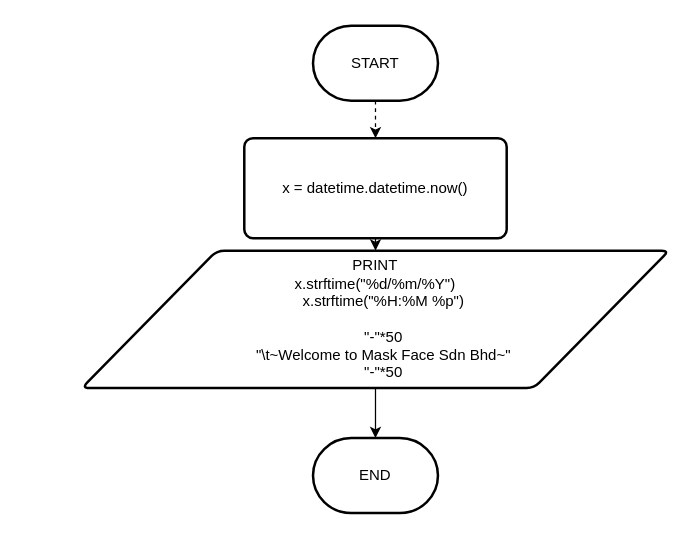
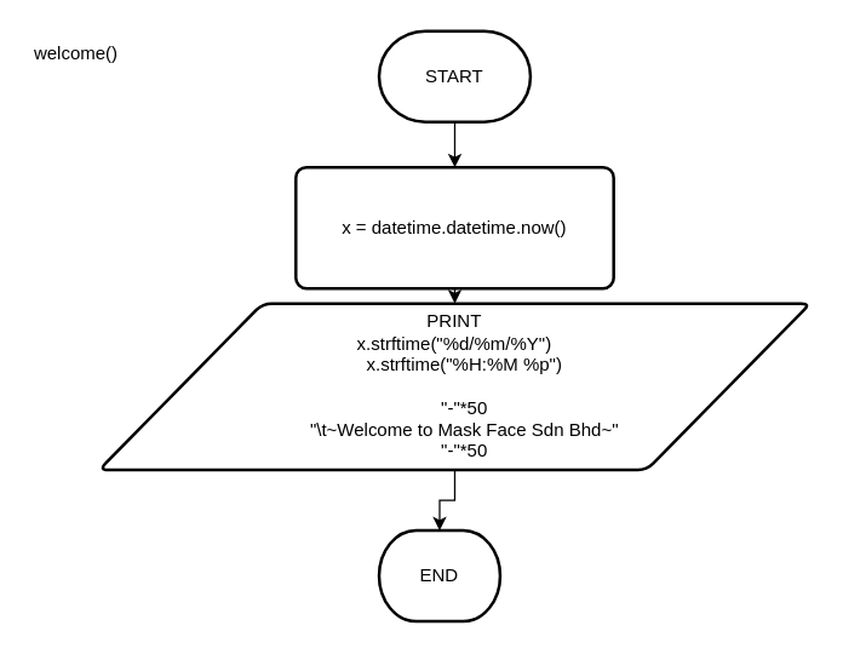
+ <mxCell id="2" value="welcome()" style="text;html=1;strokeColor=none;fillColor=none;align=center;verticalAlign=middle;whiteSpace=wrap;rounded=0;" parent="1" vertex="1"><mxGeometry x="20" y="20" width="60" height="30" as="geometry" /></mxCell>
- <mxCell id="3" style="edgeStyle=orthogonalEdgeStyle;rounded=0;orthogonalLoop=1;jettySize=auto;html=1;exitX=0.5;exitY=1;exitDx=0;exitDy=0;exitPerimeter=0;entryX=0.5;entryY=0;entryDx=0;entryDy=0;dashed=1;" parent="1" source="4" target="6" edge="1"><mxGeometry relative="1" as="geometry" /></mxCell>
+ <mxCell id="3" style="edgeStyle=orthogonalEdgeStyle;rounded=0;orthogonalLoop=1;jettySize=auto;html=1;exitX=0.5;exitY=1;exitDx=0;exitDy=0;exitPerimeter=0;entryX=0.5;entryY=0;entryDx=0;entryDy=0;" parent="1" source="4" target="6" edge="1"><mxGeometry relative="1" as="geometry" /></mxCell>
- <mxCell id="9" value="END" style="strokeWidth=2;html=1;shape=mxgraph.flowchart.terminator;whiteSpace=wrap;" parent="1" vertex="1"><mxGeometry x="250" y="350" width="100" height="60" as="geometry" /></mxCell>
+ <mxCell id="9" value="END" style="strokeWidth=2;html=1;shape=mxgraph.flowchart.terminator;whiteSpace=wrap;" parent="1" vertex="1"><mxGeometry x="250" y="350" width="80" height="60" as="geometry" /></mxCell>
